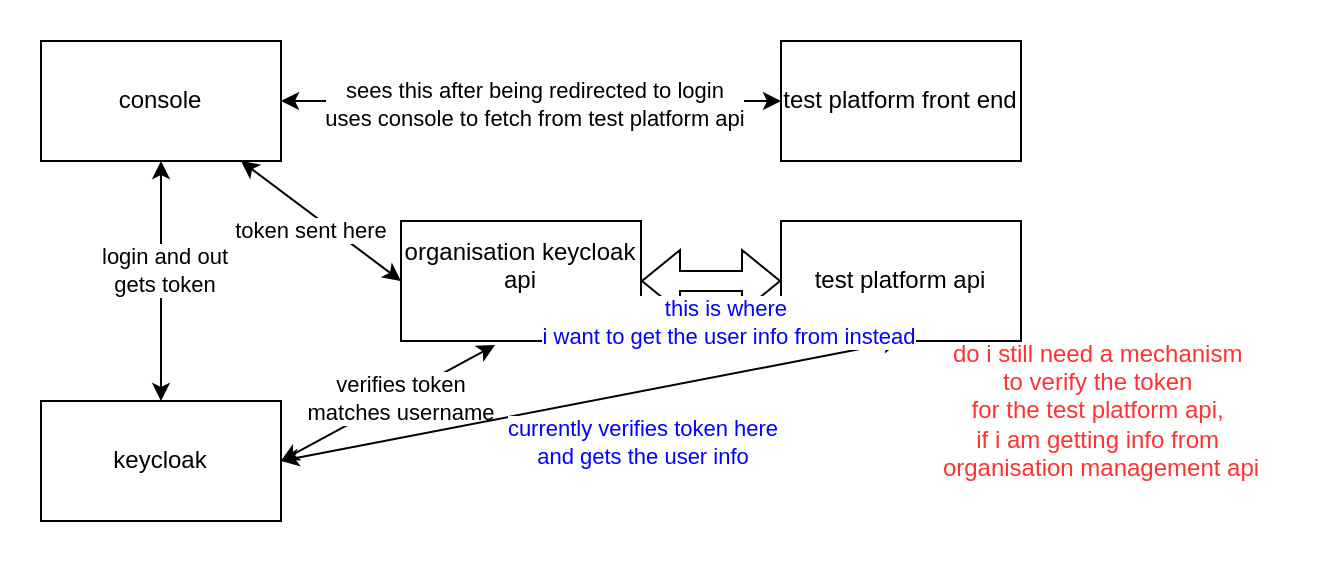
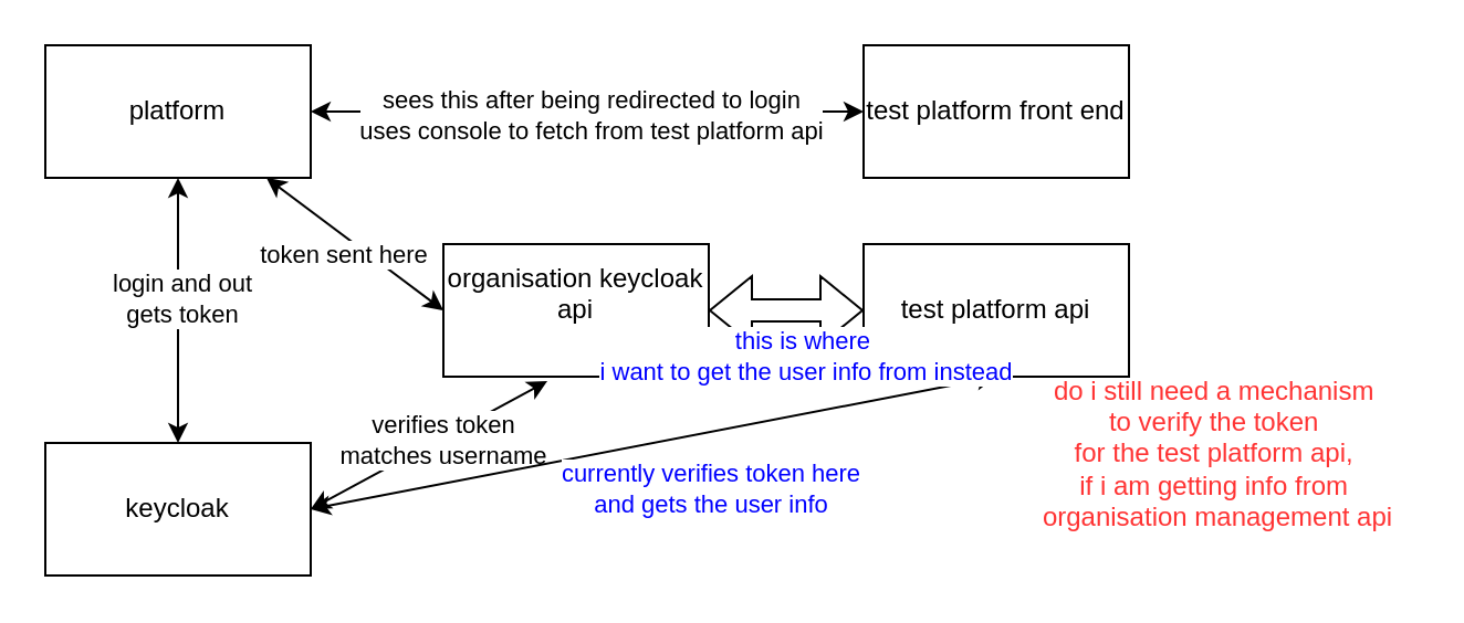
- <mxCell id="6" value="console" style="rounded=0;whiteSpace=wrap;html=1;" vertex="1" parent="1"><mxGeometry x="20" y="20" width="120" height="60" as="geometry" /></mxCell>
+ <mxCell id="6" value="platform" style="rounded=0;whiteSpace=wrap;html=1;" vertex="1" parent="1"><mxGeometry x="20" y="20" width="120" height="60" as="geometry" /></mxCell>
